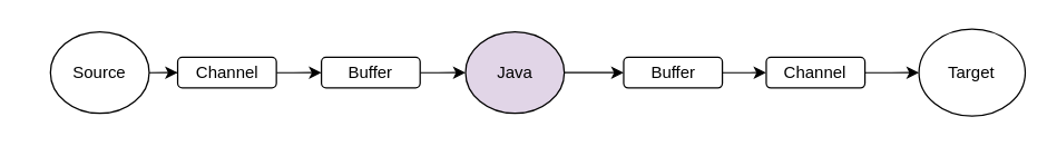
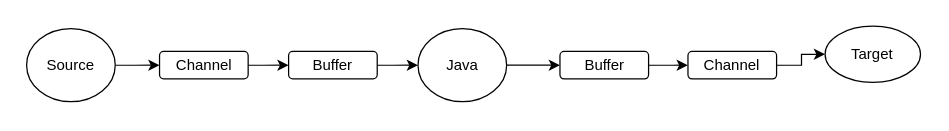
- <mxCell id="4" value="Source" style="ellipse;whiteSpace=wrap;html=1;" vertex="1" parent="1"><mxGeometry x="35" y="22.453" width="71.031" height="58.594" as="geometry" /></mxCell>
+ <mxCell id="4" value="Source" style="ellipse;whiteSpace=wrap;html=1;" vertex="1" parent="1"><mxGeometry x="20" y="22.453" width="71.031" height="58.594" as="geometry" /></mxCell>
- <mxCell id="10" value="Java" style="ellipse;whiteSpace=wrap;html=1;fillColor=#e1d5e7;" vertex="1" parent="1"><mxGeometry x="333.72" y="22.453" width="71.031" height="58.594" as="geometry" /></mxCell>
+ <mxCell id="10" value="Java" style="ellipse;whiteSpace=wrap;html=1;" vertex="1" parent="1"><mxGeometry x="333.72" y="22.453" width="71.031" height="58.594" as="geometry" /></mxCell>
- <mxCell id="2" value="Target" style="ellipse;whiteSpace=wrap;html=1;" vertex="1" parent="1"><mxGeometry x="660.001" y="20.5" width="76.469" height="62.5" as="geometry" /></mxCell>
+ <mxCell id="2" value="Target" style="ellipse;whiteSpace=wrap;html=1;" vertex="1" parent="1"><mxGeometry x="660.001" y="20.5" width="76.469" height="45" as="geometry" /></mxCell>
